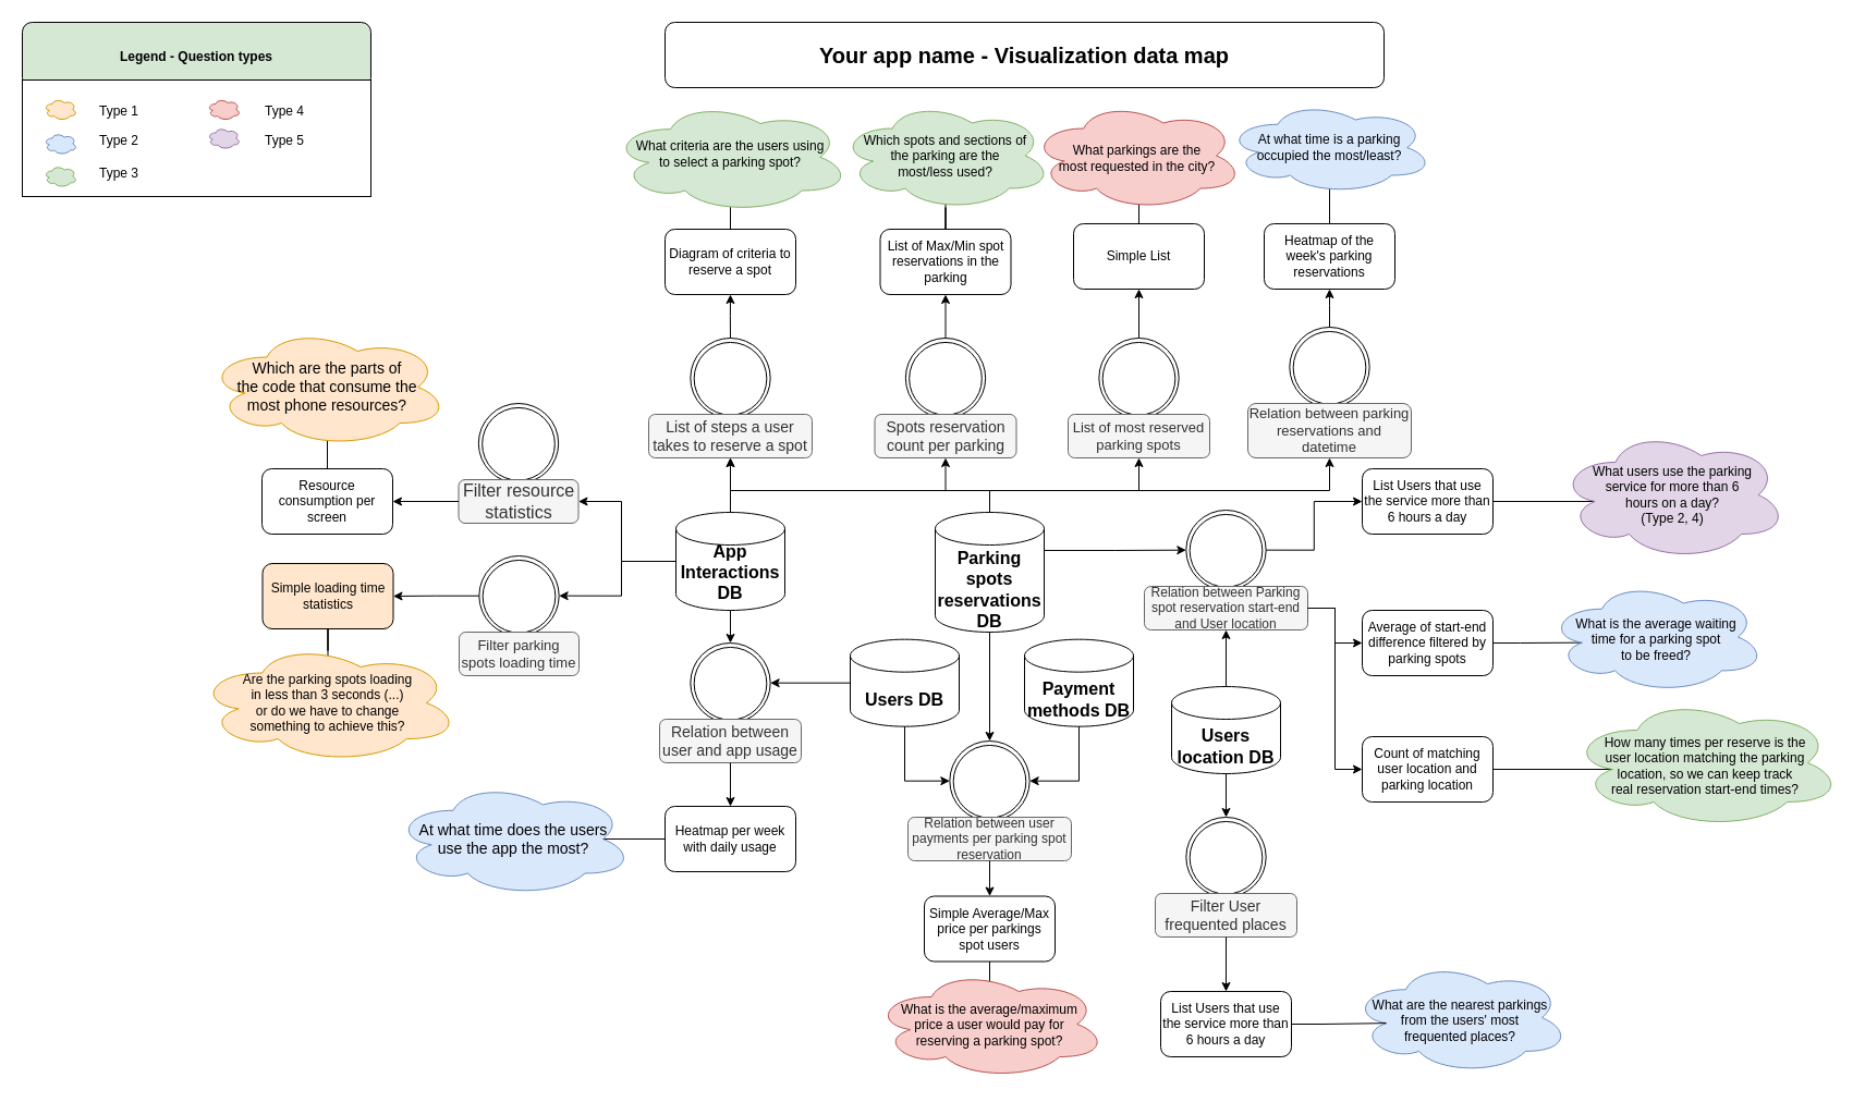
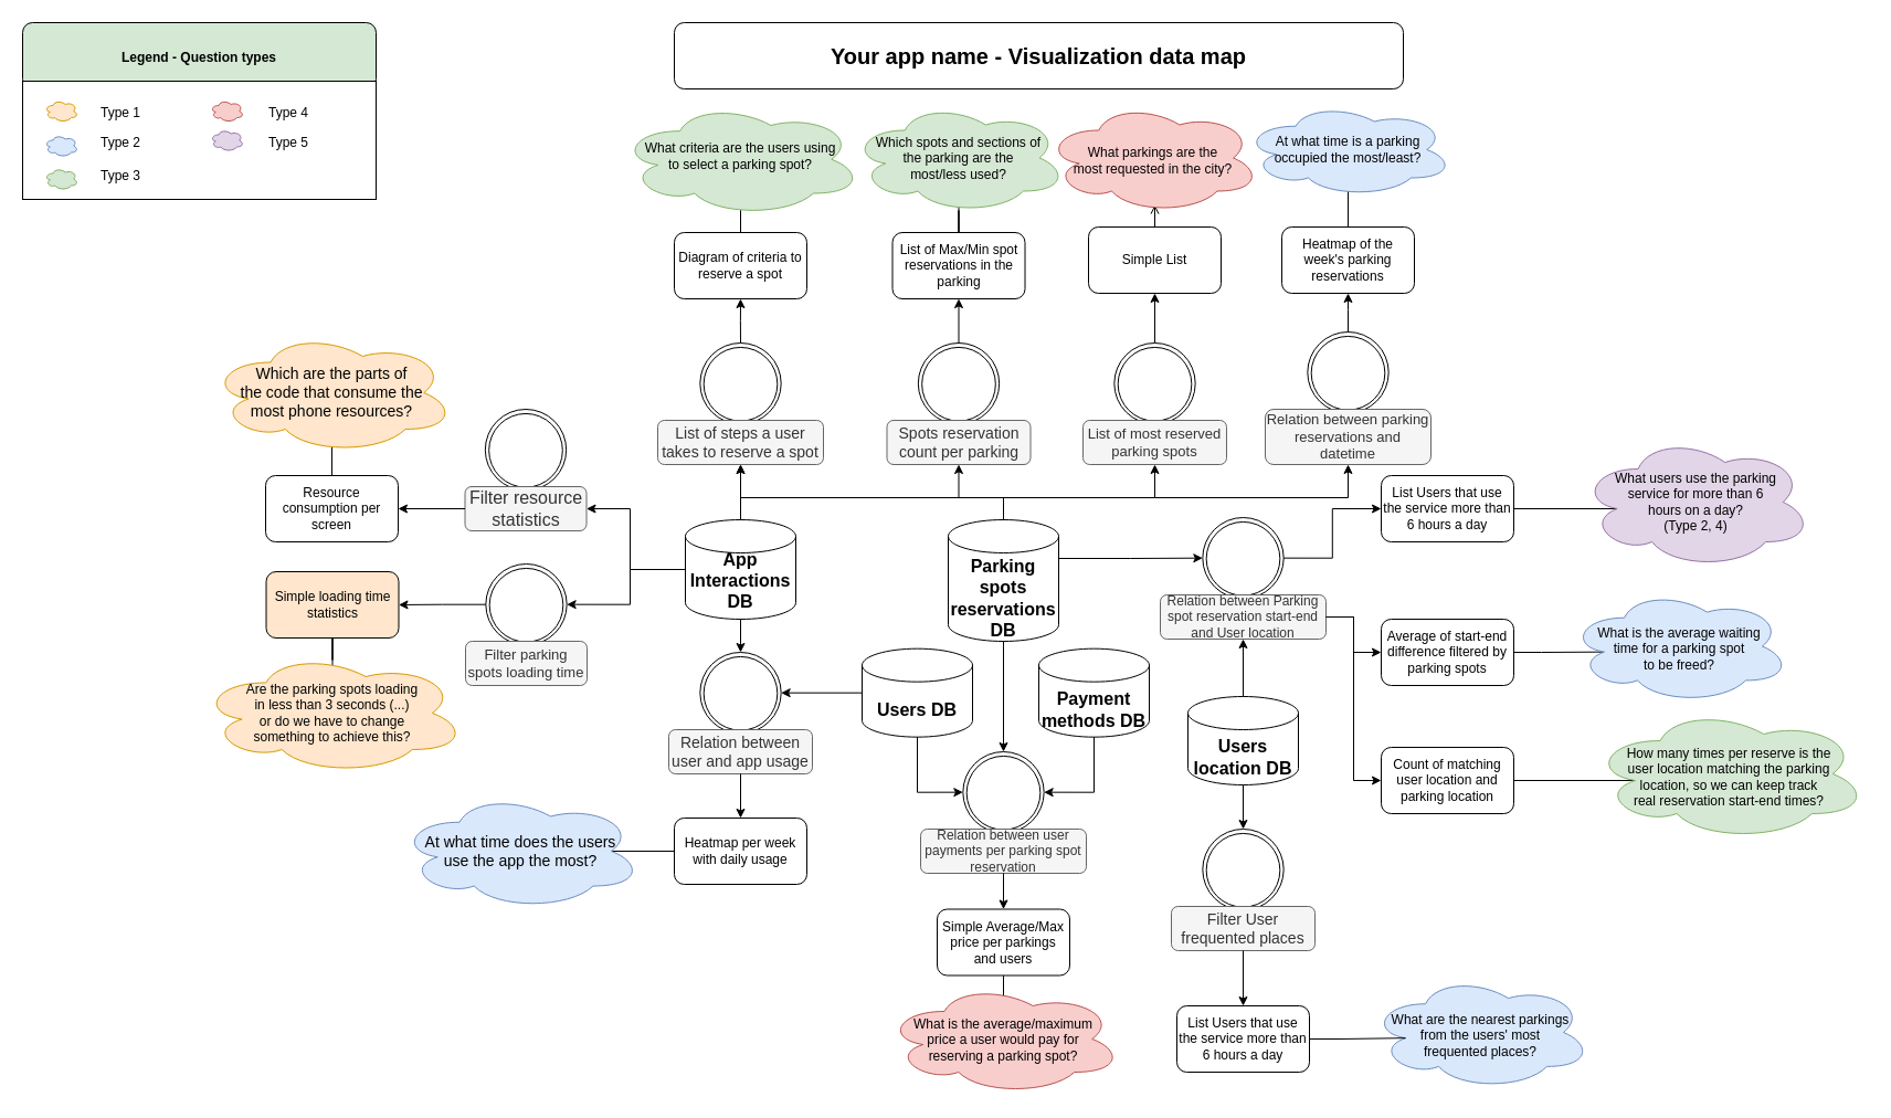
- <mxCell id="104" style="edgeStyle=orthogonalEdgeStyle;rounded=0;orthogonalLoop=1;jettySize=auto;html=1;entryX=0.511;entryY=0.925;entryDx=0;entryDy=0;entryPerimeter=0;endArrow=none;endFill=0;" edge="1" parent="1" source="105" target="106"><mxGeometry relative="1" as="geometry" /></mxCell>
+ <mxCell id="104" style="edgeStyle=orthogonalEdgeStyle;rounded=0;orthogonalLoop=1;jettySize=auto;html=1;entryX=0.511;entryY=0.925;entryDx=0;entryDy=0;entryPerimeter=0;endArrow=open;endFill=0;" edge="1" parent="1" source="105" target="106"><mxGeometry relative="1" as="geometry" /></mxCell>
- <mxCell id="87" value="Simple Average/Max price per parkings spot users" style="rounded=1;whiteSpace=wrap;html=1;" vertex="1" parent="1"><mxGeometry x="848" y="822.5" width="120" height="60" as="geometry" /></mxCell>
+ <mxCell id="87" value="Simple Average/Max price per parkings and users" style="rounded=1;whiteSpace=wrap;html=1;" vertex="1" parent="1"><mxGeometry x="848" y="822.5" width="120" height="60" as="geometry" /></mxCell>
